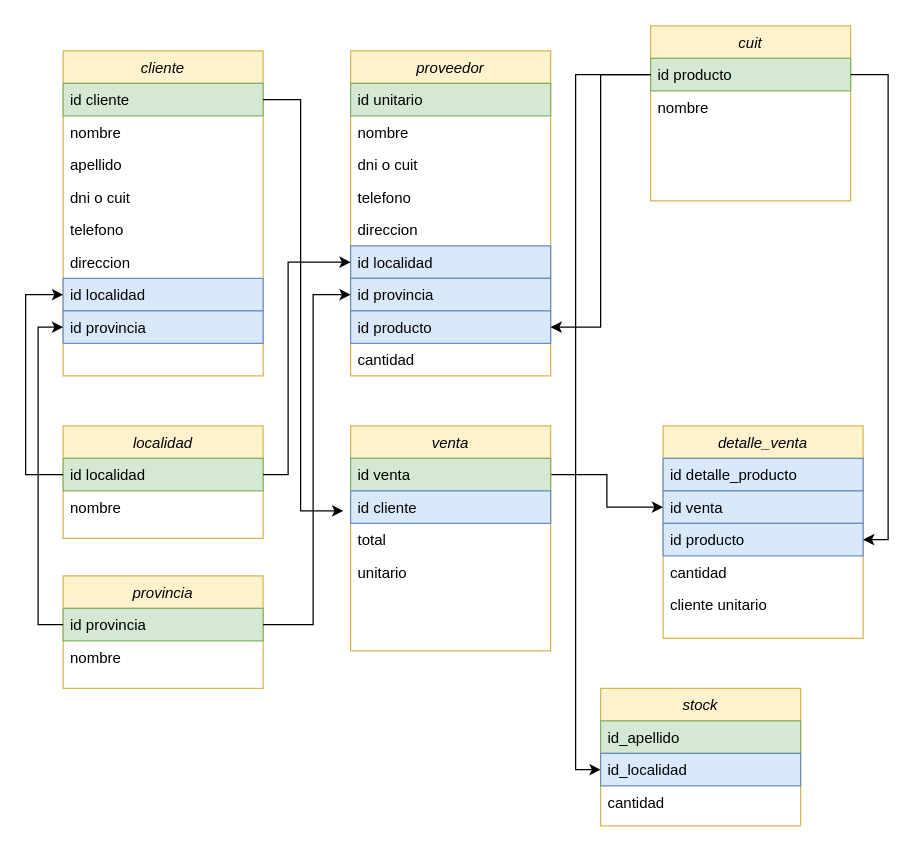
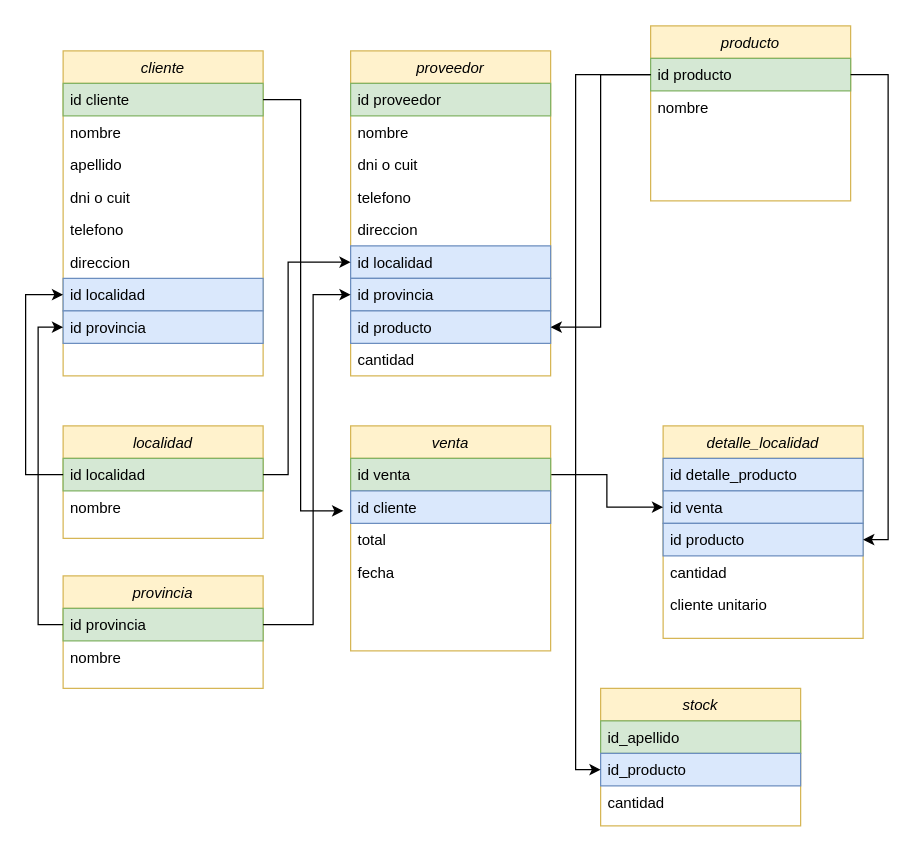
- <mxCell id="21" value="cuit" style="swimlane;fontStyle=2;align=center;verticalAlign=top;childLayout=stackLayout;horizontal=1;startSize=26;horizontalStack=0;resizeParent=1;resizeLast=0;collapsible=1;marginBottom=0;rounded=0;shadow=0;strokeWidth=1;fillColor=#fff2cc;strokeColor=#d6b656;" vertex="1" parent="1"><mxGeometry x="520" y="20" width="160" height="140" as="geometry"><mxRectangle x="110" y="90" width="160" height="26" as="alternateBounds" /></mxGeometry></mxCell>
+ <mxCell id="21" value="producto" style="swimlane;fontStyle=2;align=center;verticalAlign=top;childLayout=stackLayout;horizontal=1;startSize=26;horizontalStack=0;resizeParent=1;resizeLast=0;collapsible=1;marginBottom=0;rounded=0;shadow=0;strokeWidth=1;fillColor=#fff2cc;strokeColor=#d6b656;" vertex="1" parent="1"><mxGeometry x="520" y="20" width="160" height="140" as="geometry"><mxRectangle x="110" y="90" width="160" height="26" as="alternateBounds" /></mxGeometry></mxCell>
- <mxCell id="12" value="id unitario" style="text;align=left;verticalAlign=top;spacingLeft=4;spacingRight=4;overflow=hidden;rotatable=0;points=[[0,0.5],[1,0.5]];portConstraint=eastwest;fillColor=#d5e8d4;strokeColor=#82b366;" vertex="1" parent="11"><mxGeometry y="26" width="160" height="26" as="geometry" /></mxCell>
+ <mxCell id="12" value="id proveedor" style="text;align=left;verticalAlign=top;spacingLeft=4;spacingRight=4;overflow=hidden;rotatable=0;points=[[0,0.5],[1,0.5]];portConstraint=eastwest;fillColor=#d5e8d4;strokeColor=#82b366;" vertex="1" parent="11"><mxGeometry y="26" width="160" height="26" as="geometry" /></mxCell>
- <mxCell id="35" value="detalle_venta" style="swimlane;fontStyle=2;align=center;verticalAlign=top;childLayout=stackLayout;horizontal=1;startSize=26;horizontalStack=0;resizeParent=1;resizeLast=0;collapsible=1;marginBottom=0;rounded=0;shadow=0;strokeWidth=1;fillColor=#fff2cc;strokeColor=#d6b656;" vertex="1" parent="1"><mxGeometry x="530" y="340" width="160" height="170" as="geometry"><mxRectangle x="110" y="90" width="160" height="26" as="alternateBounds" /></mxGeometry></mxCell>
+ <mxCell id="35" value="detalle_localidad" style="swimlane;fontStyle=2;align=center;verticalAlign=top;childLayout=stackLayout;horizontal=1;startSize=26;horizontalStack=0;resizeParent=1;resizeLast=0;collapsible=1;marginBottom=0;rounded=0;shadow=0;strokeWidth=1;fillColor=#fff2cc;strokeColor=#d6b656;" vertex="1" parent="1"><mxGeometry x="530" y="340" width="160" height="170" as="geometry"><mxRectangle x="110" y="90" width="160" height="26" as="alternateBounds" /></mxGeometry></mxCell>
- <mxCell id="47" value="unitario" style="text;align=left;verticalAlign=top;spacingLeft=4;spacingRight=4;overflow=hidden;rotatable=0;points=[[0,0.5],[1,0.5]];portConstraint=eastwest;" vertex="1" parent="43"><mxGeometry y="104" width="160" height="26" as="geometry" /></mxCell>
+ <mxCell id="47" value="fecha" style="text;align=left;verticalAlign=top;spacingLeft=4;spacingRight=4;overflow=hidden;rotatable=0;points=[[0,0.5],[1,0.5]];portConstraint=eastwest;" vertex="1" parent="43"><mxGeometry y="104" width="160" height="26" as="geometry" /></mxCell>
- <mxCell id="51" value="id_localidad" style="text;align=left;verticalAlign=top;spacingLeft=4;spacingRight=4;overflow=hidden;rotatable=0;points=[[0,0.5],[1,0.5]];portConstraint=eastwest;fillColor=#dae8fc;strokeColor=#6c8ebf;" vertex="1" parent="49"><mxGeometry y="52" width="160" height="26" as="geometry" /></mxCell>
+ <mxCell id="51" value="id_producto" style="text;align=left;verticalAlign=top;spacingLeft=4;spacingRight=4;overflow=hidden;rotatable=0;points=[[0,0.5],[1,0.5]];portConstraint=eastwest;fillColor=#dae8fc;strokeColor=#6c8ebf;" vertex="1" parent="49"><mxGeometry y="52" width="160" height="26" as="geometry" /></mxCell>
